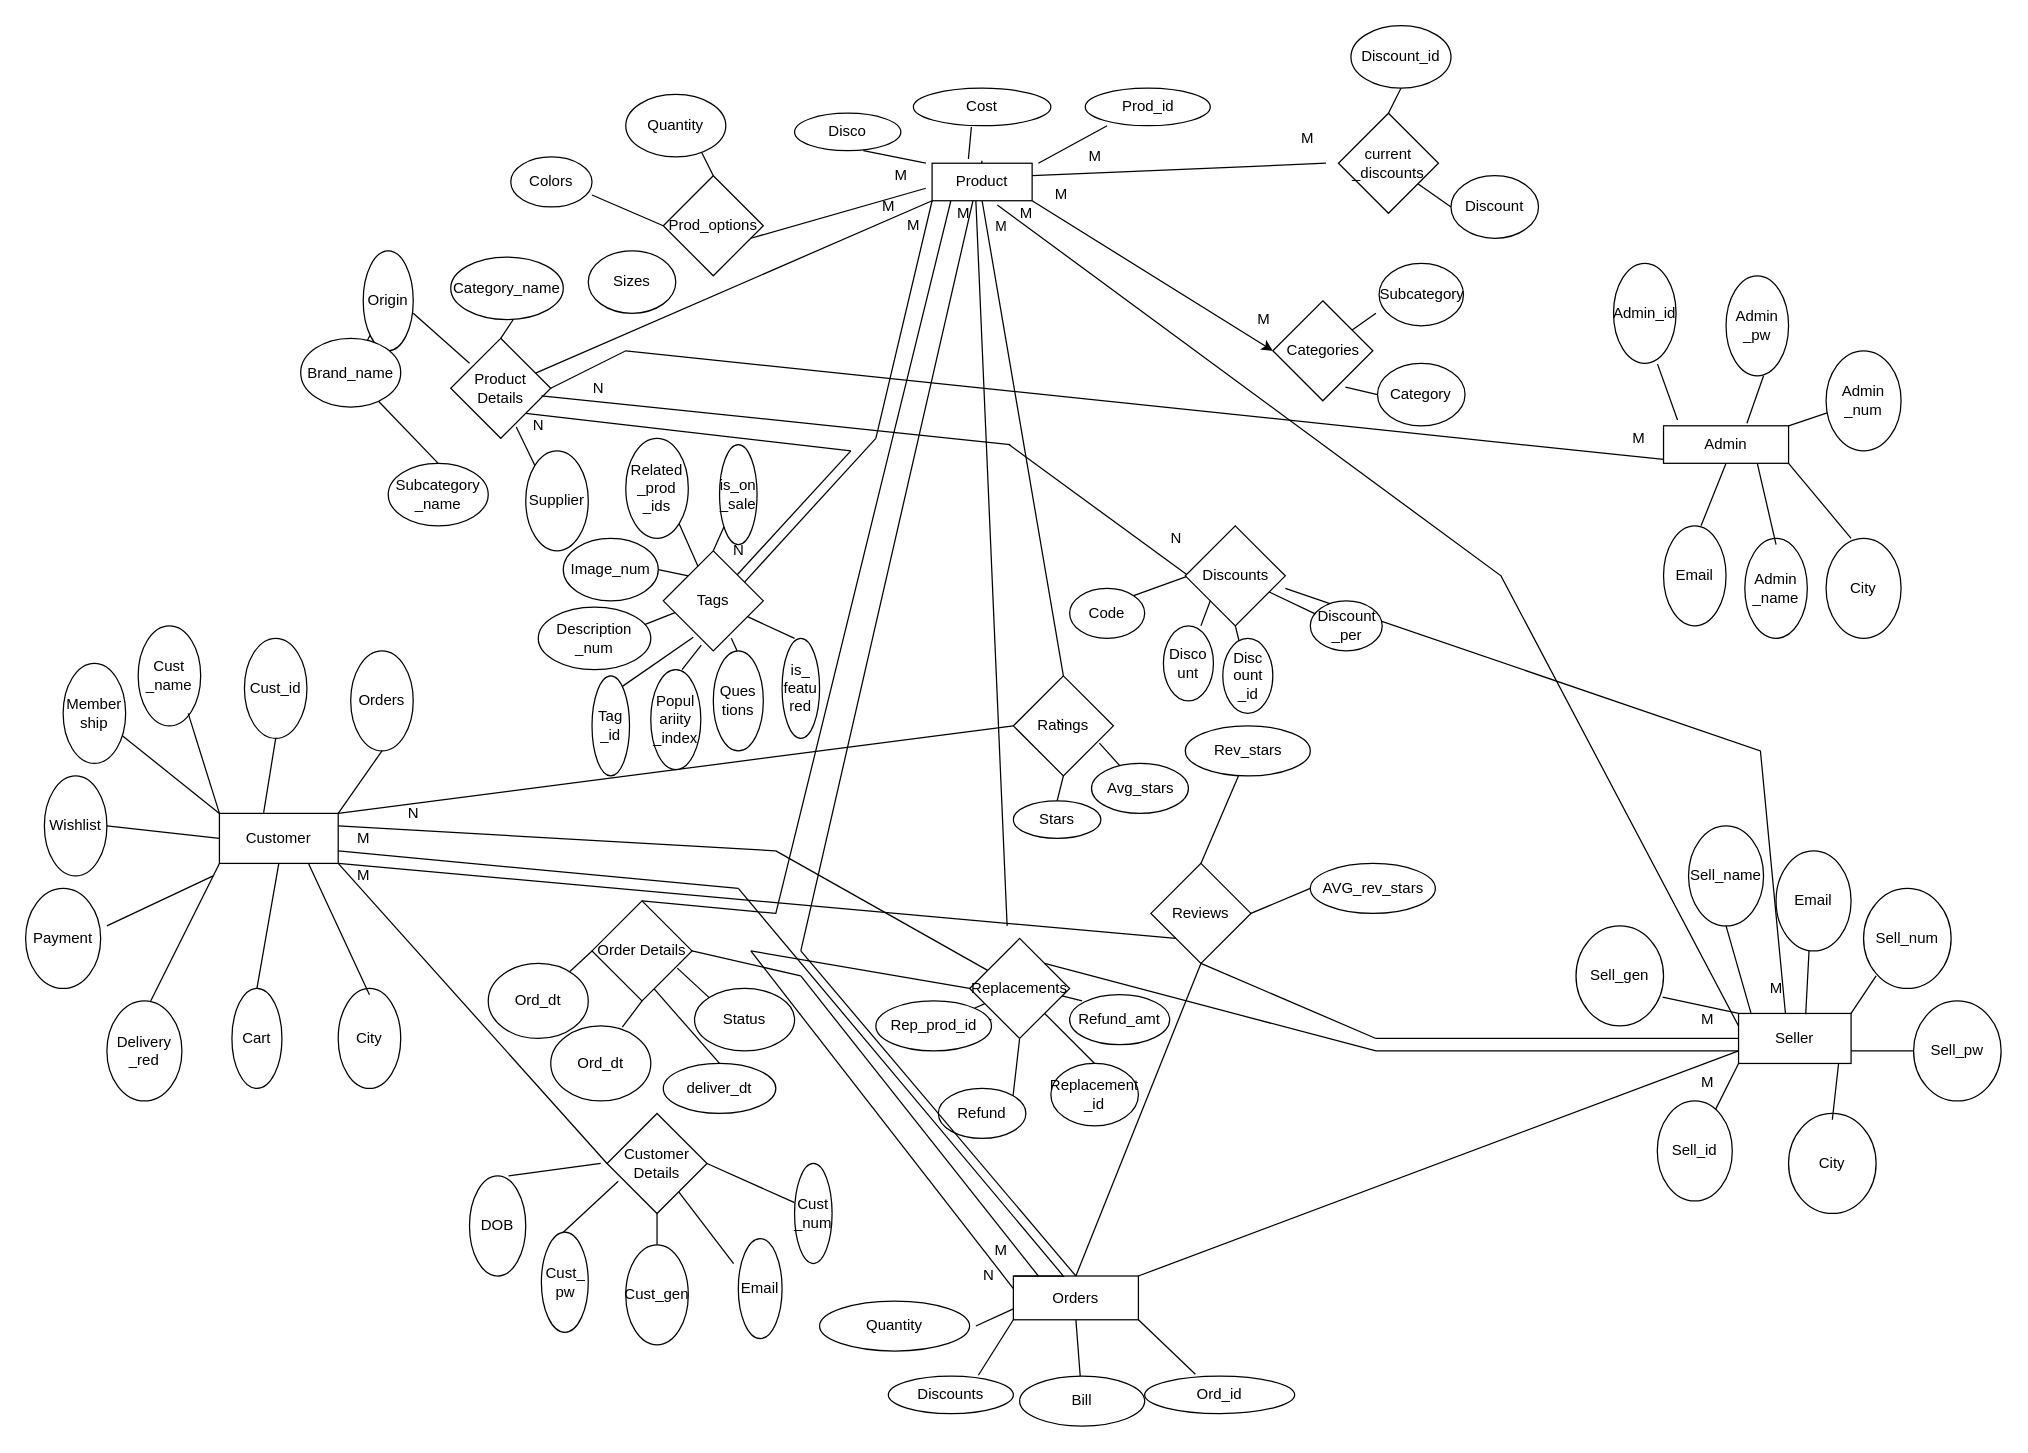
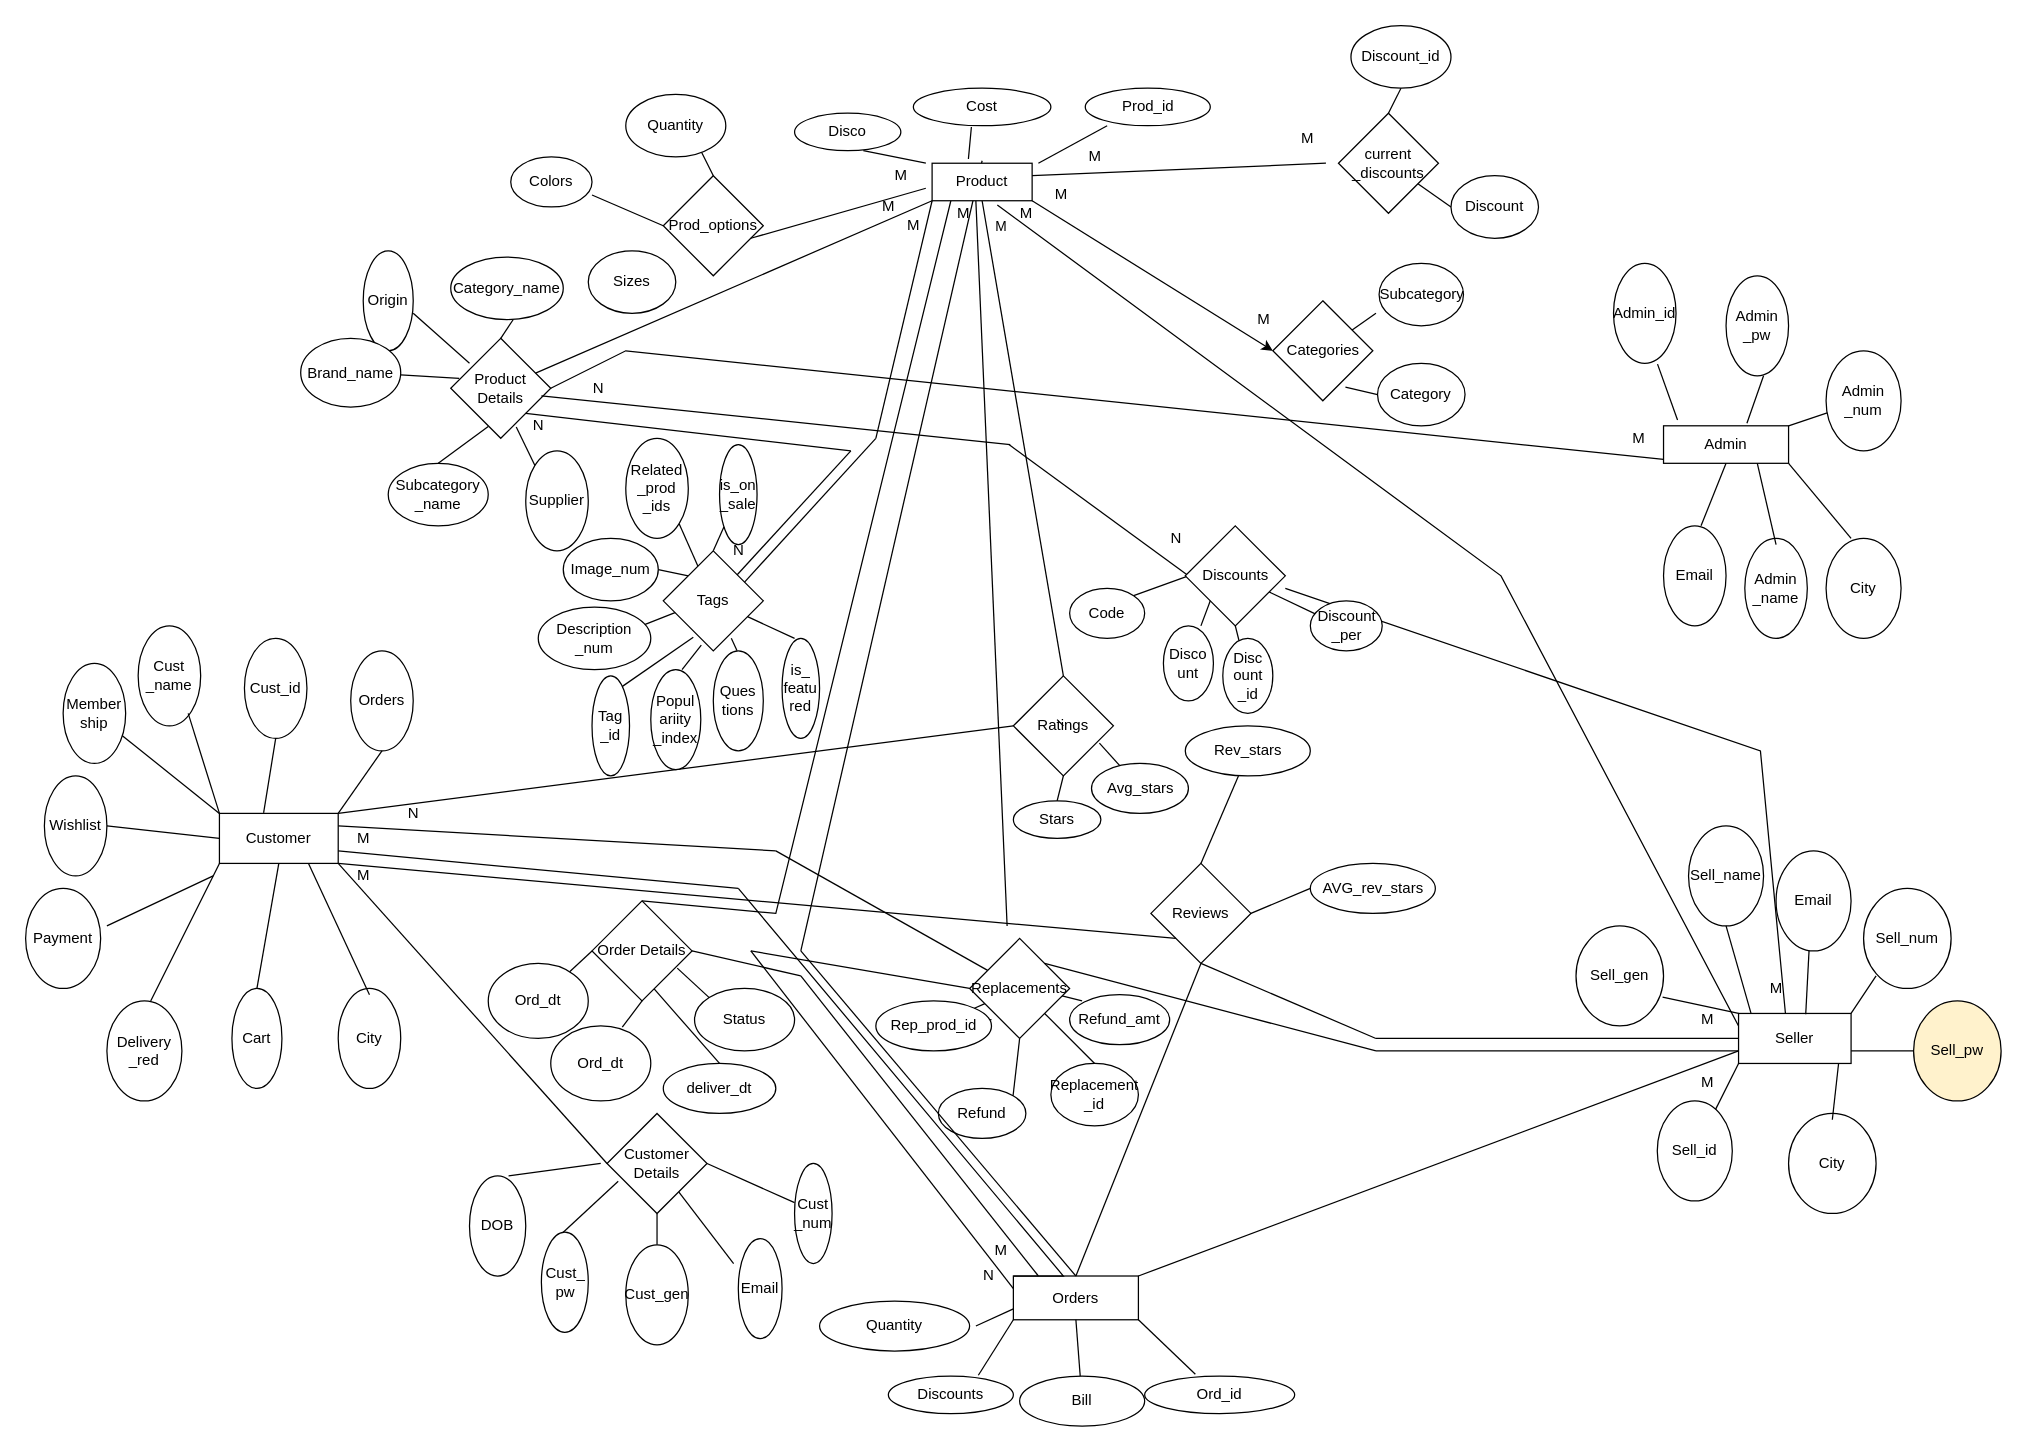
- <mxCell id="88" value="" style="endArrow=none;html=1;rounded=0;startArrow=none;" parent="1" source="117" target="39" edge="1"><mxGeometry width="50" height="50" relative="1" as="geometry"><mxPoint x="320" y="260" as="sourcePoint" /><mxPoint x="370" y="210" as="targetPoint" /></mxGeometry></mxCell>
+ <mxCell id="88" value="" style="endArrow=none;html=1;rounded=0;entryX=0.085;entryY=0.402;entryDx=0;entryDy=0;entryPerimeter=0;startArrow=none;" parent="1" source="117" target="8" edge="1"><mxGeometry width="50" height="50" relative="1" as="geometry"><mxPoint x="320" y="260" as="sourcePoint" /><mxPoint x="370" y="210" as="targetPoint" /></mxGeometry></mxCell>
- <mxCell id="86" value="" style="endArrow=none;html=1;rounded=0;exitX=0.5;exitY=0;exitDx=0;exitDy=0;" parent="1" source="83" target="117" edge="1"><mxGeometry width="50" height="50" relative="1" as="geometry"><mxPoint x="352.5" y="350" as="sourcePoint" /><mxPoint x="402.5" y="300" as="targetPoint" /></mxGeometry></mxCell>
+ <mxCell id="86" value="" style="endArrow=none;html=1;rounded=0;entryX=0.375;entryY=0.882;entryDx=0;entryDy=0;exitX=0.5;exitY=0;exitDx=0;exitDy=0;entryPerimeter=0;" parent="1" source="83" target="8" edge="1"><mxGeometry width="50" height="50" relative="1" as="geometry"><mxPoint x="352.5" y="350" as="sourcePoint" /><mxPoint x="402.5" y="300" as="targetPoint" /></mxGeometry></mxCell>
- <mxCell id="32" value="Sell_pw" style="ellipse;whiteSpace=wrap;html=1;" parent="1" vertex="1"><mxGeometry x="1530" y="800" width="70" height="80" as="geometry" /></mxCell>
+ <mxCell id="32" value="Sell_pw" style="ellipse;whiteSpace=wrap;html=1;fillColor=#fff2cc;" parent="1" vertex="1"><mxGeometry x="1530" y="800" width="70" height="80" as="geometry" /></mxCell>
